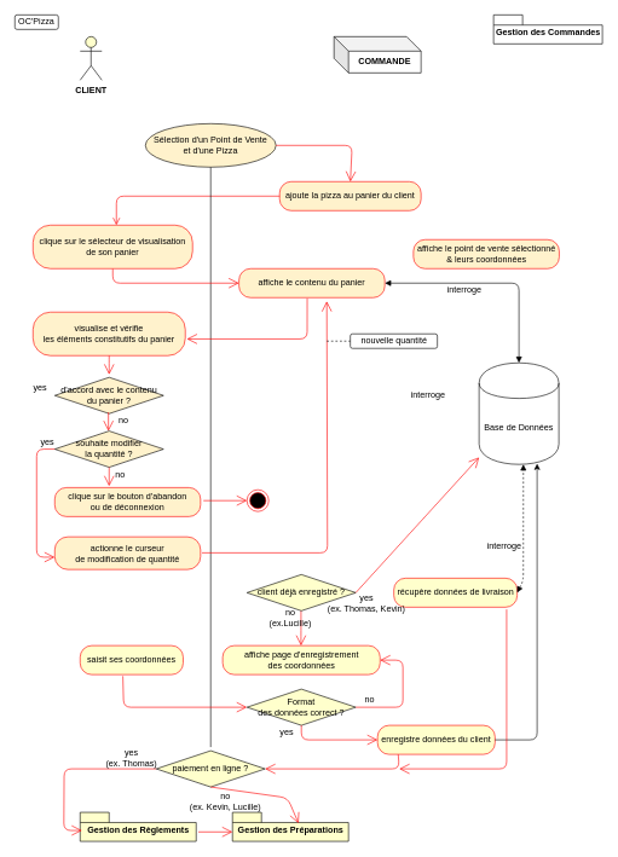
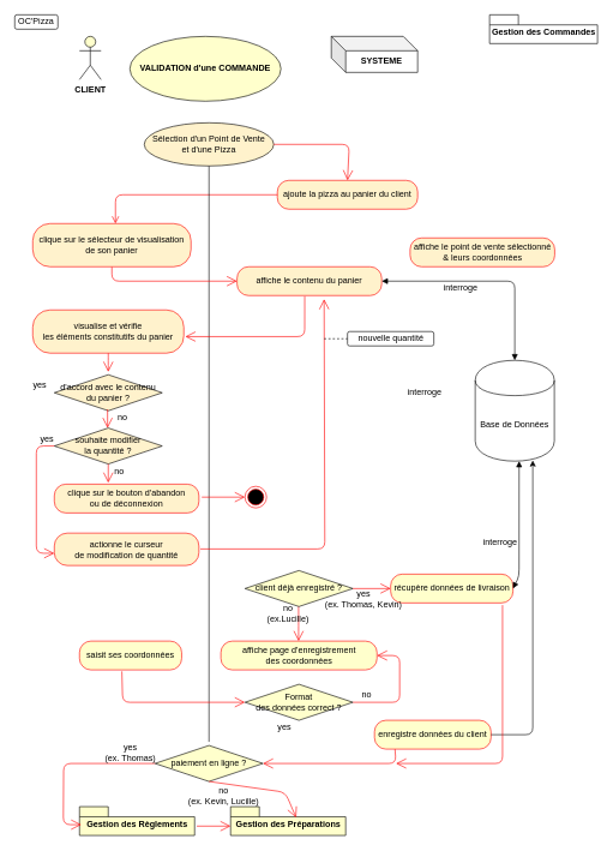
- <mxCell id="5" value="&lt;b&gt;COMMANDE&lt;/b&gt;" style="shape=cube;whiteSpace=wrap;html=1;boundedLbl=1;backgroundOutline=1;darkOpacity=0.05;darkOpacity2=0.1;" parent="1" vertex="1"><mxGeometry x="460" y="50" width="120" height="50" as="geometry" /></mxCell>
+ <mxCell id="5" value="&lt;b&gt;SYSTEME&lt;/b&gt;" style="shape=cube;whiteSpace=wrap;html=1;boundedLbl=1;backgroundOutline=1;darkOpacity=0.05;darkOpacity2=0.1;" parent="1" vertex="1"><mxGeometry x="460" y="50" width="120" height="50" as="geometry" /></mxCell>
+ <mxCell id="4" value="&lt;b&gt;VALIDATION d'une COMMANDE&lt;br&gt;&lt;/b&gt;" style="ellipse;whiteSpace=wrap;html=1;fillColor=#FFFFCC;" parent="1" vertex="1"><mxGeometry x="180" y="50" width="210" height="90" as="geometry" /></mxCell>
- <mxCell id="46" value="" style="endArrow=open;endFill=1;endSize=12;html=1;strokeColor=#FF0000;exitX=1;exitY=0.5;exitDx=0;exitDy=0;" edge="1" parent="1" source="45" target="10"><mxGeometry width="160" relative="1" as="geometry"><mxPoint x="460" y="980" as="sourcePoint" /><mxPoint x="620" y="980" as="targetPoint" /></mxGeometry></mxCell>
+ <mxCell id="46" value="" style="endArrow=open;endFill=1;endSize=12;html=1;strokeColor=#FF0000;exitX=1;exitY=0.5;exitDx=0;exitDy=0;entryX=0;entryY=0.5;entryDx=0;entryDy=0;" edge="1" parent="1" source="45" target="26"><mxGeometry width="160" relative="1" as="geometry"><mxPoint x="460" y="980" as="sourcePoint" /><mxPoint x="620" y="980" as="targetPoint" /></mxGeometry></mxCell>
- <mxCell id="28" value="" style="endArrow=block;startArrow=block;endFill=1;startFill=1;html=1;strokeColor=#000000;exitX=1;exitY=0.5;exitDx=0;exitDy=0;entryX=0.555;entryY=1;entryDx=0;entryDy=0;entryPerimeter=0;dashed=1;" parent="1" edge="1" target="10" source="26"><mxGeometry width="160" relative="1" as="geometry"><mxPoint x="690" y="774" as="sourcePoint" /><mxPoint x="721" y="650" as="targetPoint" /><Array as="points"><mxPoint x="721" y="800" /></Array></mxGeometry></mxCell>
+ <mxCell id="28" value="" style="endArrow=block;startArrow=block;endFill=1;startFill=1;html=1;strokeColor=#000000;exitX=1;exitY=0.5;exitDx=0;exitDy=0;entryX=0.555;entryY=1;entryDx=0;entryDy=0;entryPerimeter=0;" parent="1" edge="1" target="10" source="26"><mxGeometry width="160" relative="1" as="geometry"><mxPoint x="690" y="774" as="sourcePoint" /><mxPoint x="721" y="650" as="targetPoint" /><Array as="points"><mxPoint x="721" y="800" /></Array></mxGeometry></mxCell>
- <mxCell id="51" value="" style="endArrow=open;endFill=1;endSize=12;html=1;strokeColor=#FF0000;exitX=0.5;exitY=1;exitDx=0;exitDy=0;entryX=0;entryY=0.5;entryDx=0;entryDy=0;" edge="1" parent="1" source="49" target="50"><mxGeometry width="160" relative="1" as="geometry"><mxPoint x="432.5" y="1050" as="sourcePoint" /><mxPoint x="520" y="1030" as="targetPoint" /><Array as="points"><mxPoint x="415" y="1020" /></Array></mxGeometry></mxCell>
